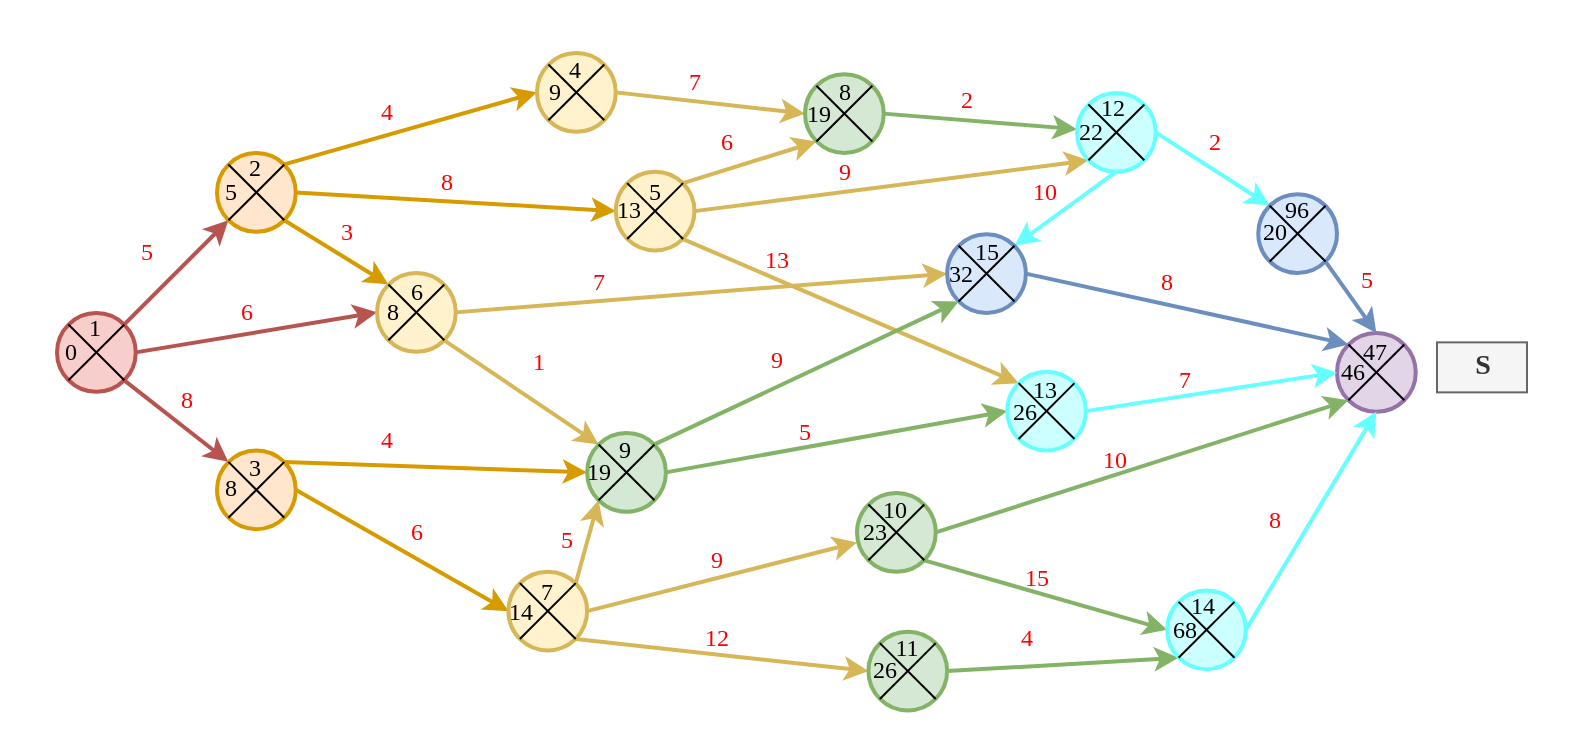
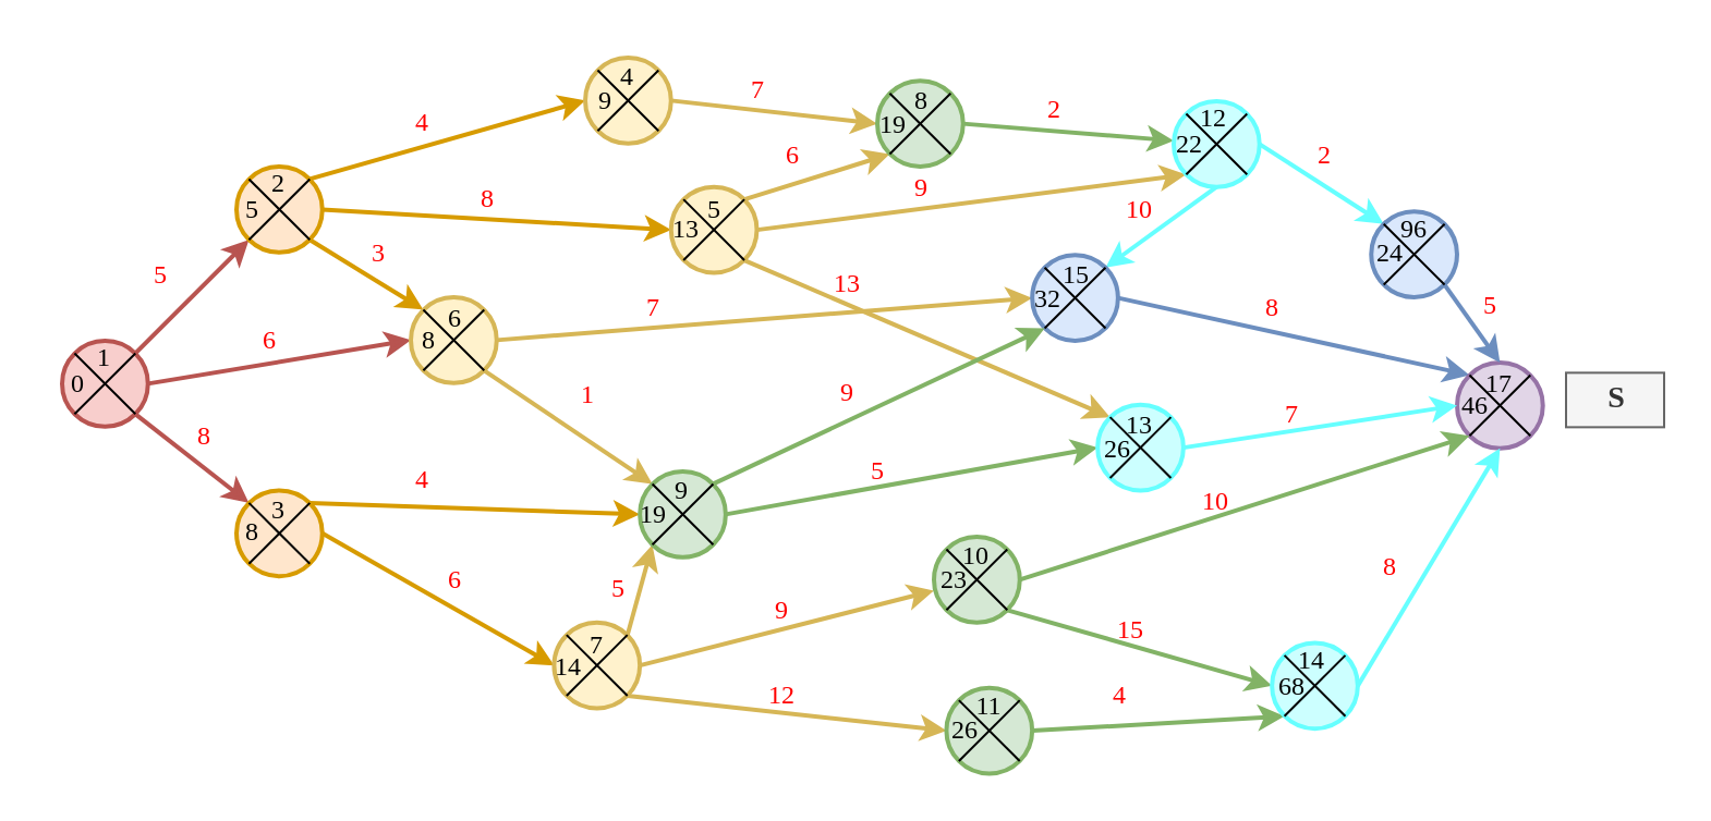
- <mxCell id="144" value="20" style="text;html=1;align=center;verticalAlign=middle;resizable=0;points=[];autosize=1;strokeColor=none;fillColor=none;fontFamily=Times New Roman;fontSource=https%3A%2F%2Ffonts.googleapis.com%2Fcss%3Ffamily%3DTimes%2BNew%2BRoman;" vertex="1" parent="1"><mxGeometry x="617.45" y="101.31" width="40" height="30" as="geometry" /></mxCell>
+ <mxCell id="144" value="24" style="text;html=1;align=center;verticalAlign=middle;resizable=0;points=[];autosize=1;strokeColor=none;fillColor=none;fontFamily=Times New Roman;fontSource=https%3A%2F%2Ffonts.googleapis.com%2Fcss%3Ffamily%3DTimes%2BNew%2BRoman;" vertex="1" parent="1"><mxGeometry x="617.45" y="101.31" width="40" height="30" as="geometry" /></mxCell>
- <mxCell id="128" value="47" style="text;html=1;align=center;verticalAlign=middle;resizable=0;points=[];autosize=1;strokeColor=none;fillColor=none;fontFamily=Times New Roman;fontColor=#000000;fontSource=https%3A%2F%2Ffonts.googleapis.com%2Fcss%3Ffamily%3DTimes%2BNew%2BRoman;" parent="1" vertex="1"><mxGeometry x="667.37" y="160.68" width="40" height="30" as="geometry" /></mxCell>
+ <mxCell id="128" value="17" style="text;html=1;align=center;verticalAlign=middle;resizable=0;points=[];autosize=1;strokeColor=none;fillColor=none;fontFamily=Times New Roman;fontColor=#000000;fontSource=https%3A%2F%2Ffonts.googleapis.com%2Fcss%3Ffamily%3DTimes%2BNew%2BRoman;" parent="1" vertex="1"><mxGeometry x="667.37" y="160.68" width="40" height="30" as="geometry" /></mxCell>
